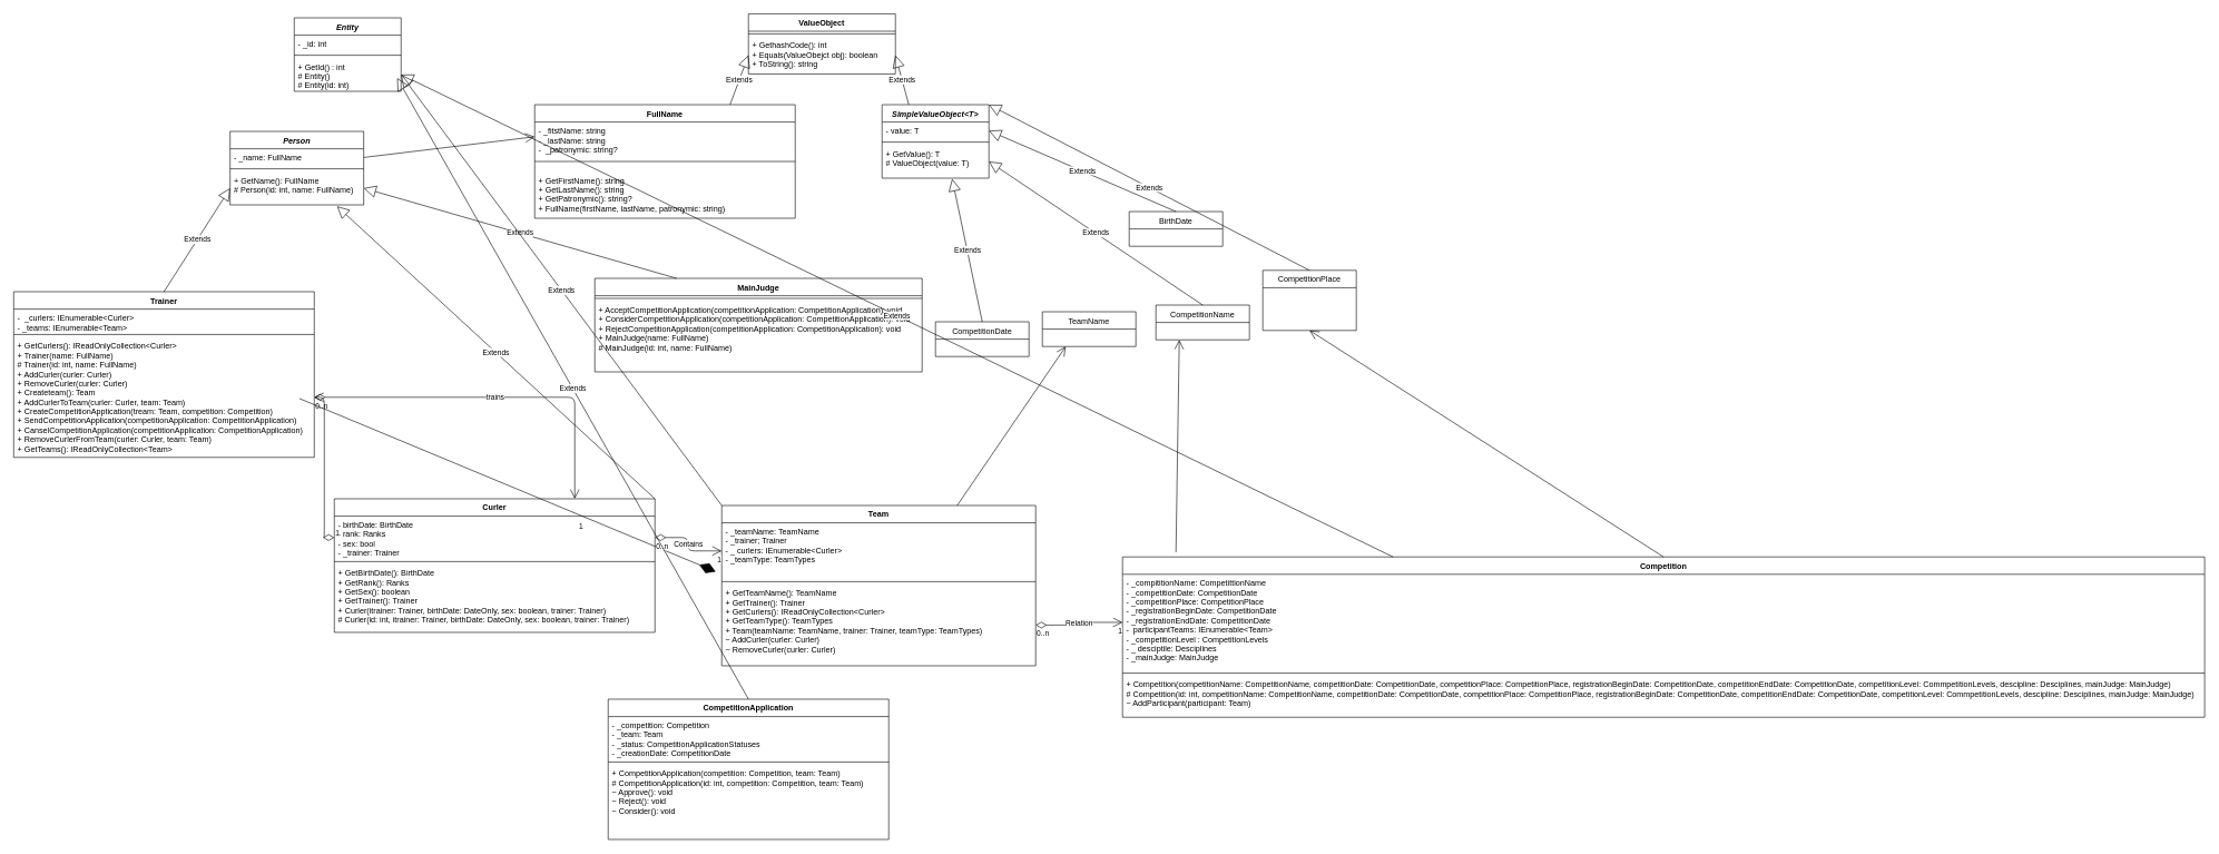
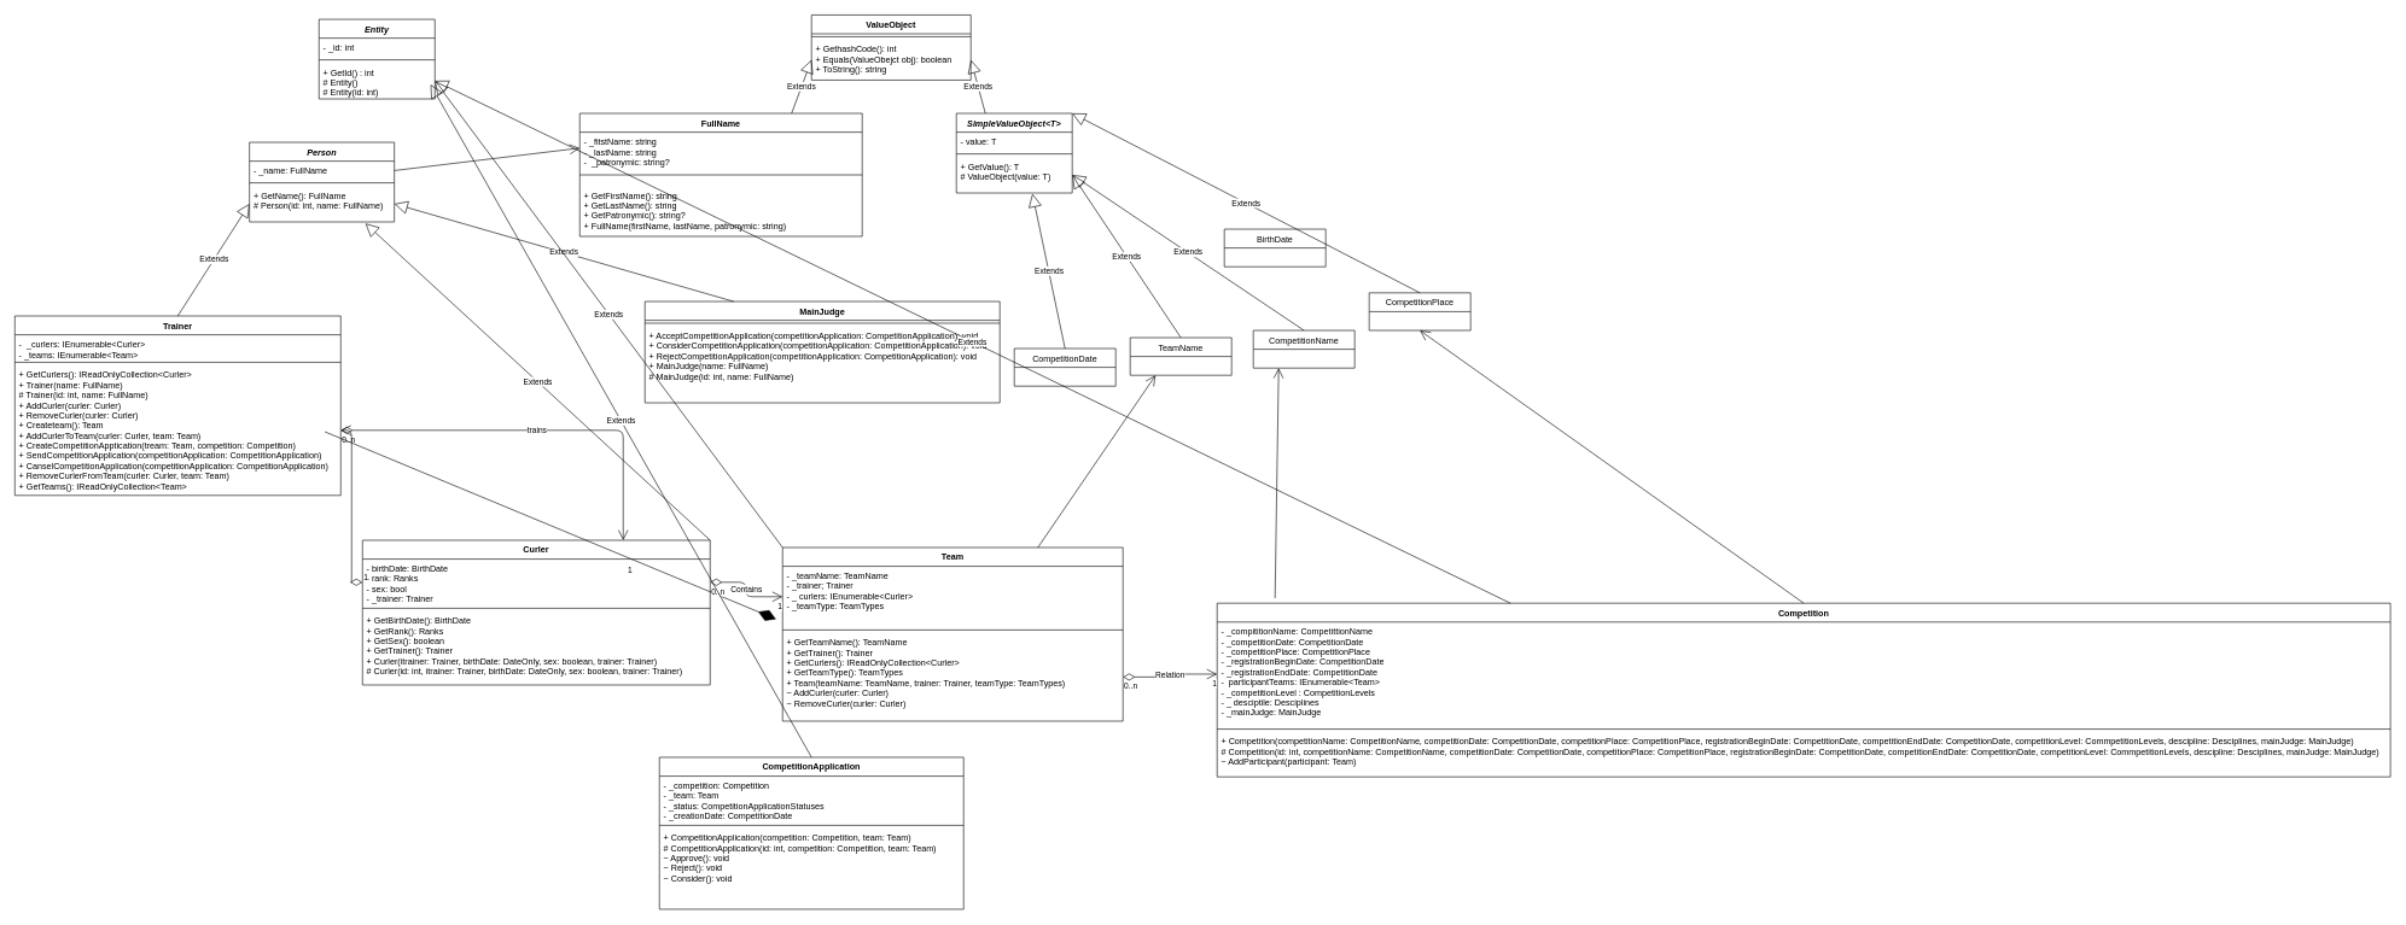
- <mxCell id="59" value="Extends" style="endArrow=block;endSize=16;endFill=0;html=1;exitX=0.5;exitY=0;exitDx=0;exitDy=0;entryX=1;entryY=0.5;entryDx=0;entryDy=0;" edge="1" parent="1" source="58" target="34"><mxGeometry width="160" relative="1" as="geometry"><mxPoint x="1490" y="536" as="sourcePoint" /><mxPoint x="1650" y="536" as="targetPoint" /></mxGeometry></mxCell>
+ <mxCell id="55" value="Extends" style="endArrow=block;endSize=16;endFill=0;html=1;exitX=0.5;exitY=0;exitDx=0;exitDy=0;entryX=1;entryY=0.5;entryDx=0;entryDy=0;" edge="1" parent="1" source="54" target="36"><mxGeometry width="160" relative="1" as="geometry"><mxPoint x="1400" y="516" as="sourcePoint" /><mxPoint x="1510" y="346" as="targetPoint" /></mxGeometry></mxCell>
- <mxCell id="70" value="CompetitionPlace" style="swimlane;fontStyle=0;childLayout=stackLayout;horizontal=1;startSize=26;fillColor=none;horizontalStack=0;resizeParent=1;resizeParentMax=0;resizeLast=0;collapsible=1;marginBottom=0;" vertex="1" parent="1"><mxGeometry x="1890" y="404" width="140" height="90" as="geometry" /></mxCell>
+ <mxCell id="70" value="CompetitionPlace" style="swimlane;fontStyle=0;childLayout=stackLayout;horizontal=1;startSize=26;fillColor=none;horizontalStack=0;resizeParent=1;resizeParentMax=0;resizeLast=0;collapsible=1;marginBottom=0;" vertex="1" parent="1"><mxGeometry x="1890" y="404" width="140" height="52" as="geometry" /></mxCell>
